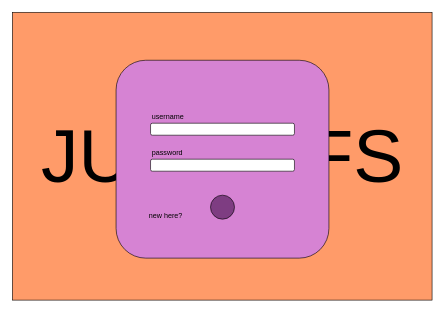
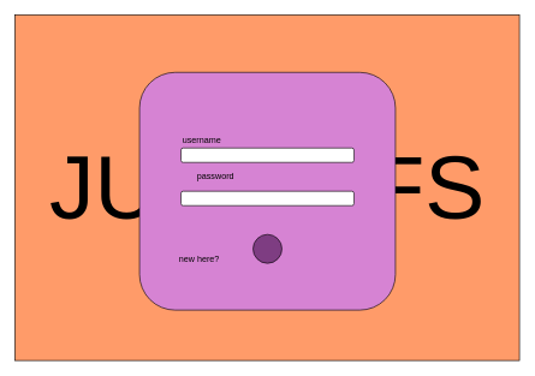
- <mxCell id="7" value="password" style="text;html=1;strokeColor=none;fillColor=none;align=left;verticalAlign=middle;whiteSpace=wrap;rounded=0;" vertex="1" parent="1"><mxGeometry x="250.5" y="245" width="115" height="20" as="geometry" /></mxCell>
+ <mxCell id="7" value="password" style="text;html=1;strokeColor=none;fillColor=none;align=left;verticalAlign=middle;whiteSpace=wrap;rounded=0;" vertex="1" parent="1"><mxGeometry x="270.5" y="235" width="115" height="20" as="geometry" /></mxCell>
